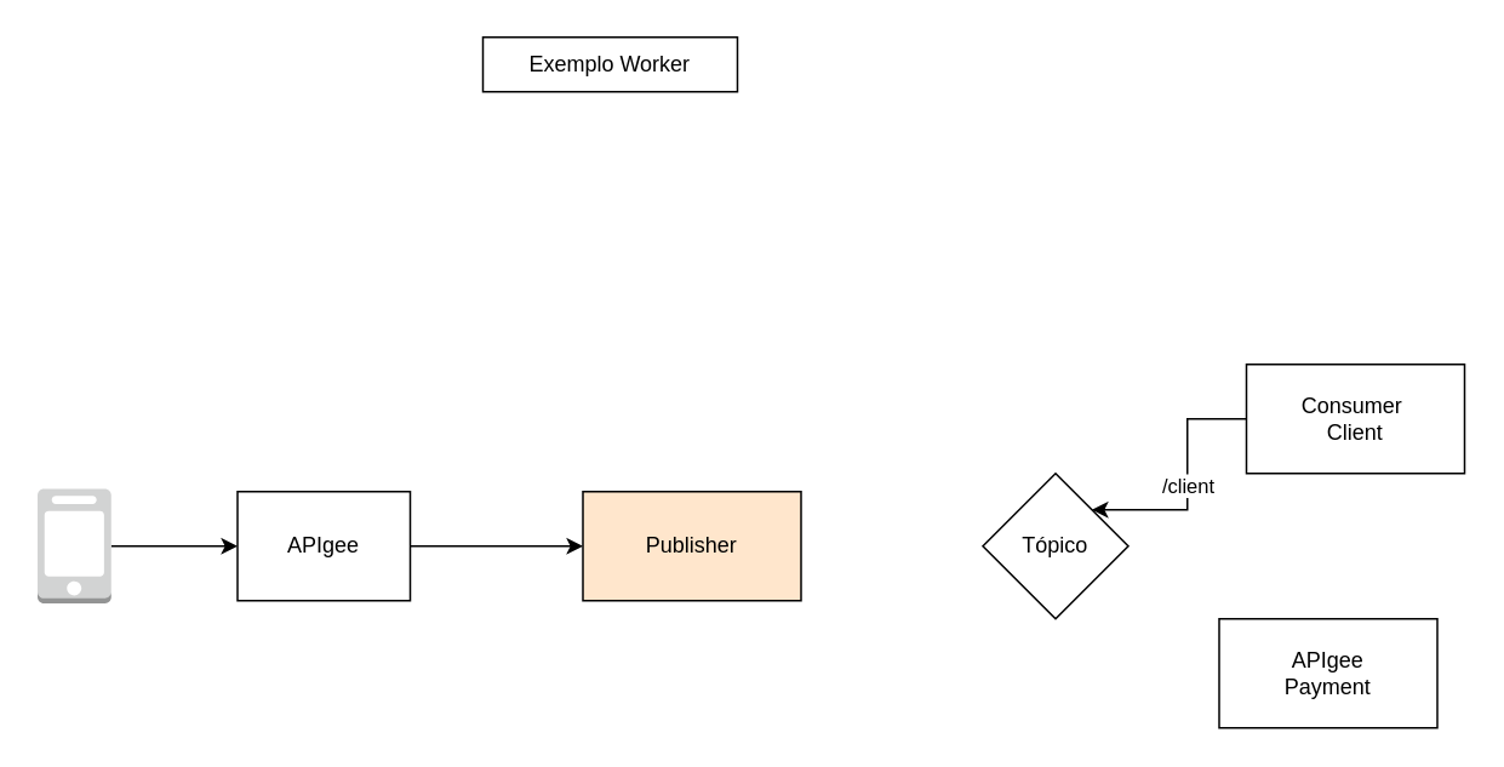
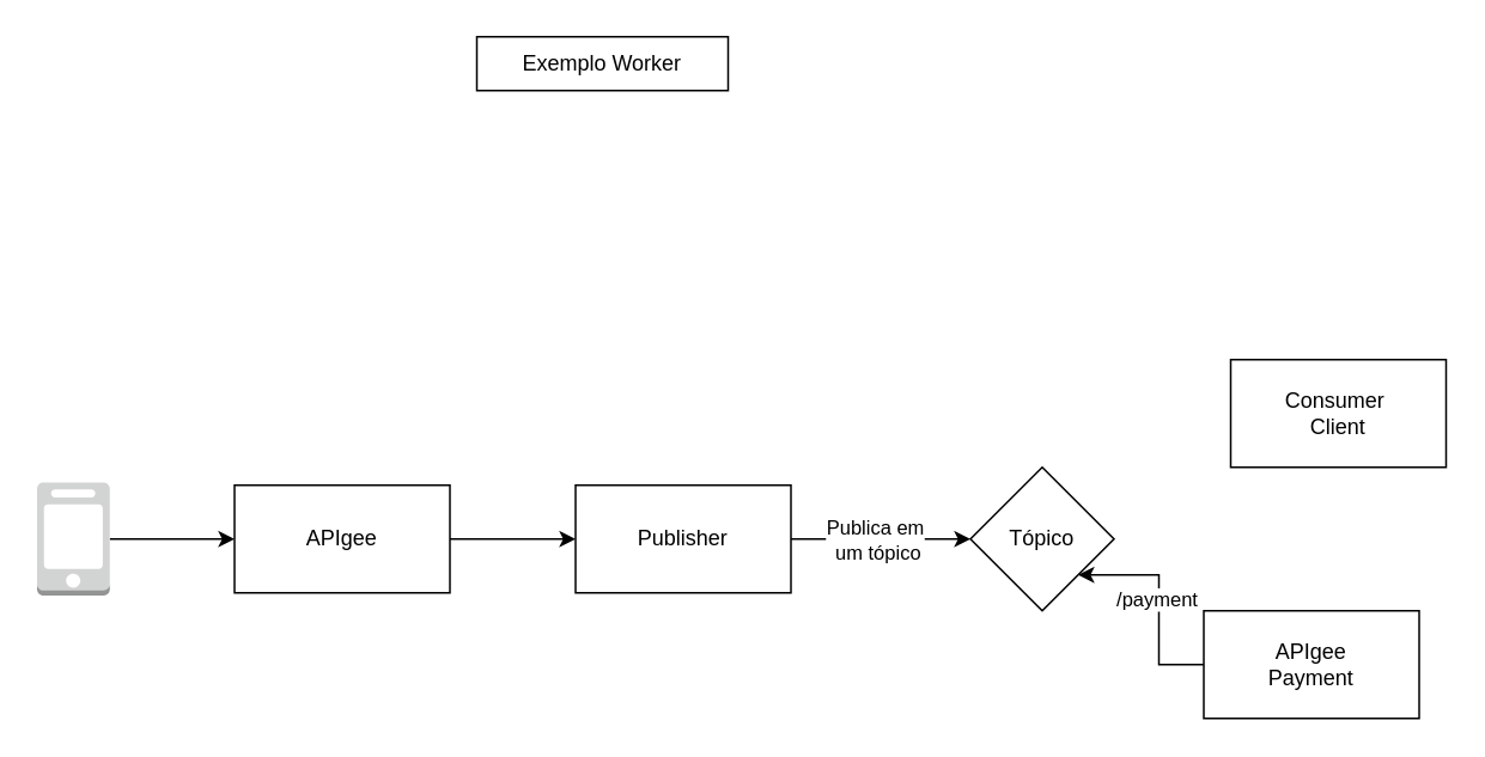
- <mxCell id="11" style="edgeStyle=orthogonalEdgeStyle;rounded=0;orthogonalLoop=1;jettySize=auto;html=1;entryX=1;entryY=0;entryDx=0;entryDy=0;" edge="1" parent="1" source="13" target="6"><mxGeometry relative="1" as="geometry" /></mxCell>
- <mxCell id="12" value="/client" style="edgeLabel;html=1;align=center;verticalAlign=middle;resizable=0;points=[];" vertex="1" connectable="0" parent="11"><mxGeometry x="0.017" relative="1" as="geometry"><mxPoint as="offset" /></mxGeometry></mxCell>
- <mxCell id="8" value="APIgee" style="rounded=0;whiteSpace=wrap;html=1;strokeColor=default;" vertex="1" parent="1"><mxGeometry x="130" y="270" width="95" height="60" as="geometry" /></mxCell>
+ <mxCell id="8" value="APIgee" style="rounded=0;whiteSpace=wrap;html=1;strokeColor=default;" vertex="1" parent="1"><mxGeometry x="130" y="270" width="120" height="60" as="geometry" /></mxCell>
- <mxCell id="4" value="Publisher" style="rounded=0;whiteSpace=wrap;html=1;fillColor=#ffe6cc;" vertex="1" parent="1"><mxGeometry x="320" y="270" width="120" height="60" as="geometry" /></mxCell>
+ <mxCell id="4" value="Publisher" style="rounded=0;whiteSpace=wrap;html=1;" vertex="1" parent="1"><mxGeometry x="320" y="270" width="120" height="60" as="geometry" /></mxCell>
+ <mxCell id="2" value="" style="edgeStyle=orthogonalEdgeStyle;rounded=0;orthogonalLoop=1;jettySize=auto;html=1;" edge="1" parent="1" source="4" target="6"><mxGeometry relative="1" as="geometry" /></mxCell>
+ <mxCell id="3" value="Publica em&lt;br&gt;&amp;nbsp;um tópico" style="edgeLabel;html=1;align=center;verticalAlign=middle;resizable=0;points=[];" vertex="1" connectable="0" parent="2"><mxGeometry x="-0.255" y="3" relative="1" as="geometry"><mxPoint x="9" y="3" as="offset" /></mxGeometry></mxCell>
+ <mxCell id="14" style="edgeStyle=orthogonalEdgeStyle;rounded=0;orthogonalLoop=1;jettySize=auto;html=1;entryX=1;entryY=1;entryDx=0;entryDy=0;" edge="1" parent="1" source="16" target="6"><mxGeometry relative="1" as="geometry" /></mxCell>
+ <mxCell id="15" value="/payment" style="edgeLabel;html=1;align=center;verticalAlign=middle;resizable=0;points=[];" vertex="1" connectable="0" parent="14"><mxGeometry x="0.033" y="2" relative="1" as="geometry"><mxPoint as="offset" /></mxGeometry></mxCell>
